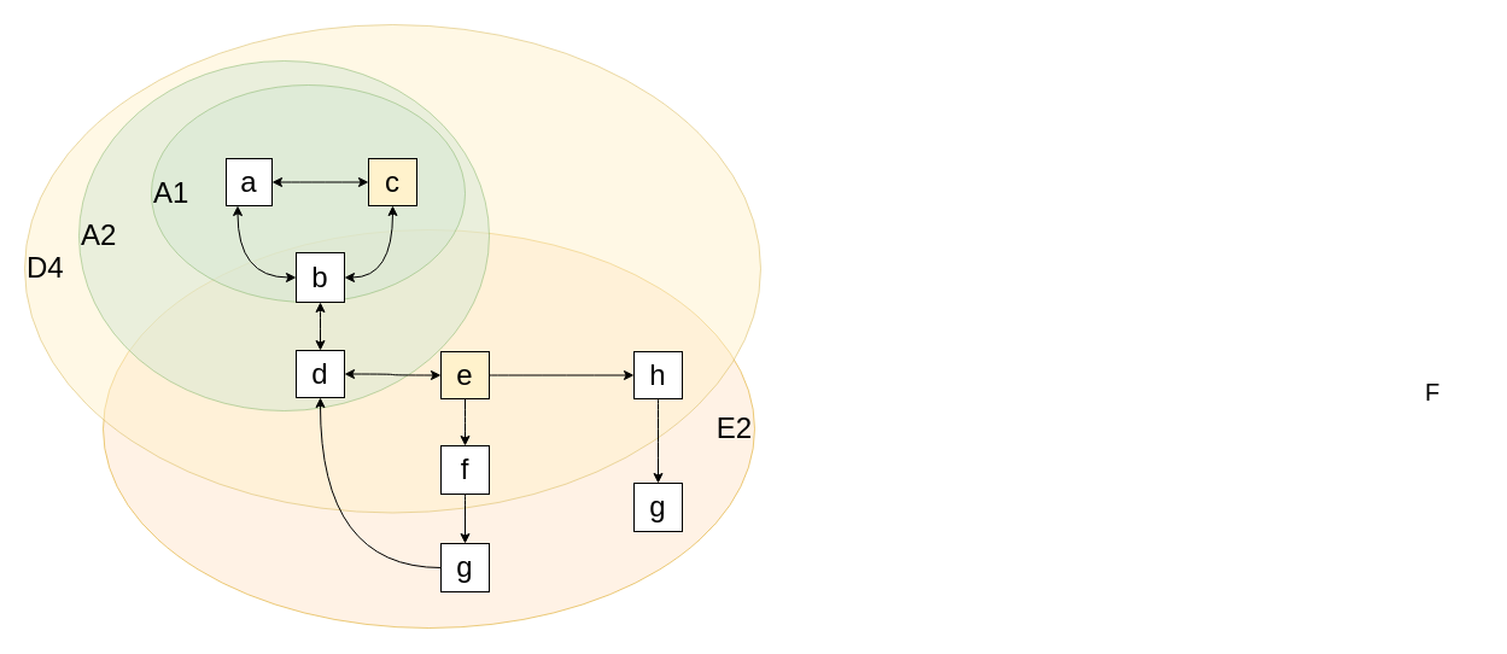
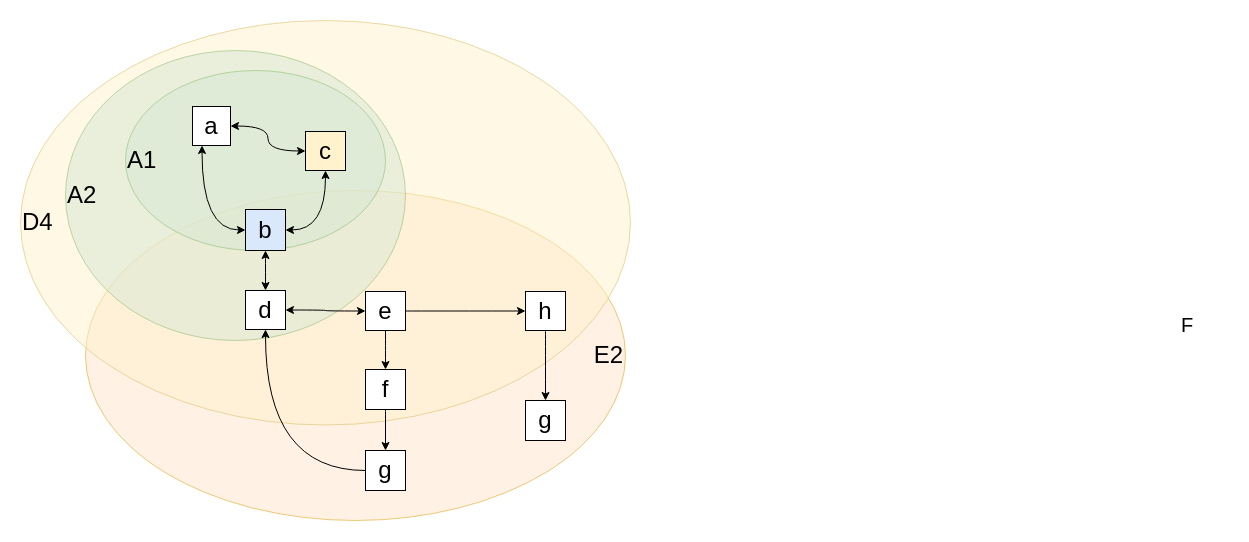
- <mxCell id="8" value="a" style="whiteSpace=wrap;html=1;rounded=0;shadow=0;strokeWidth=1;fontSize=24;align=center;fillColor=#FFFFFF;" parent="1" vertex="1"><mxGeometry x="187" y="131" width="38" height="39" as="geometry" /></mxCell>
+ <mxCell id="8" value="a" style="whiteSpace=wrap;html=1;rounded=0;shadow=0;strokeWidth=1;fontSize=24;align=center;fillColor=#FFFFFF;" parent="1" vertex="1"><mxGeometry x="192" y="106" width="38" height="39" as="geometry" /></mxCell>
- <mxCell id="16" value="b" style="whiteSpace=wrap;html=1;rounded=0;shadow=0;strokeWidth=1;fontSize=24;align=center;fillColor=#FFFFFF;" parent="1" vertex="1"><mxGeometry x="245" y="209" width="40" height="41" as="geometry" /></mxCell>
+ <mxCell id="16" value="b" style="whiteSpace=wrap;html=1;rounded=0;shadow=0;strokeWidth=1;fontSize=24;align=center;fillColor=#dae8fc;" parent="1" vertex="1"><mxGeometry x="245" y="209" width="40" height="41" as="geometry" /></mxCell>
- <mxCell id="21" value="e" style="whiteSpace=wrap;html=1;rounded=0;shadow=0;strokeWidth=1;fontSize=24;align=center;fillColor=#fff2cc;" parent="1" vertex="1"><mxGeometry x="365" y="291" width="40" height="39" as="geometry" /></mxCell>
+ <mxCell id="21" value="e" style="whiteSpace=wrap;html=1;rounded=0;shadow=0;strokeWidth=1;fontSize=24;align=center;fillColor=#FFFFFF;" parent="1" vertex="1"><mxGeometry x="365" y="291" width="40" height="39" as="geometry" /></mxCell>
